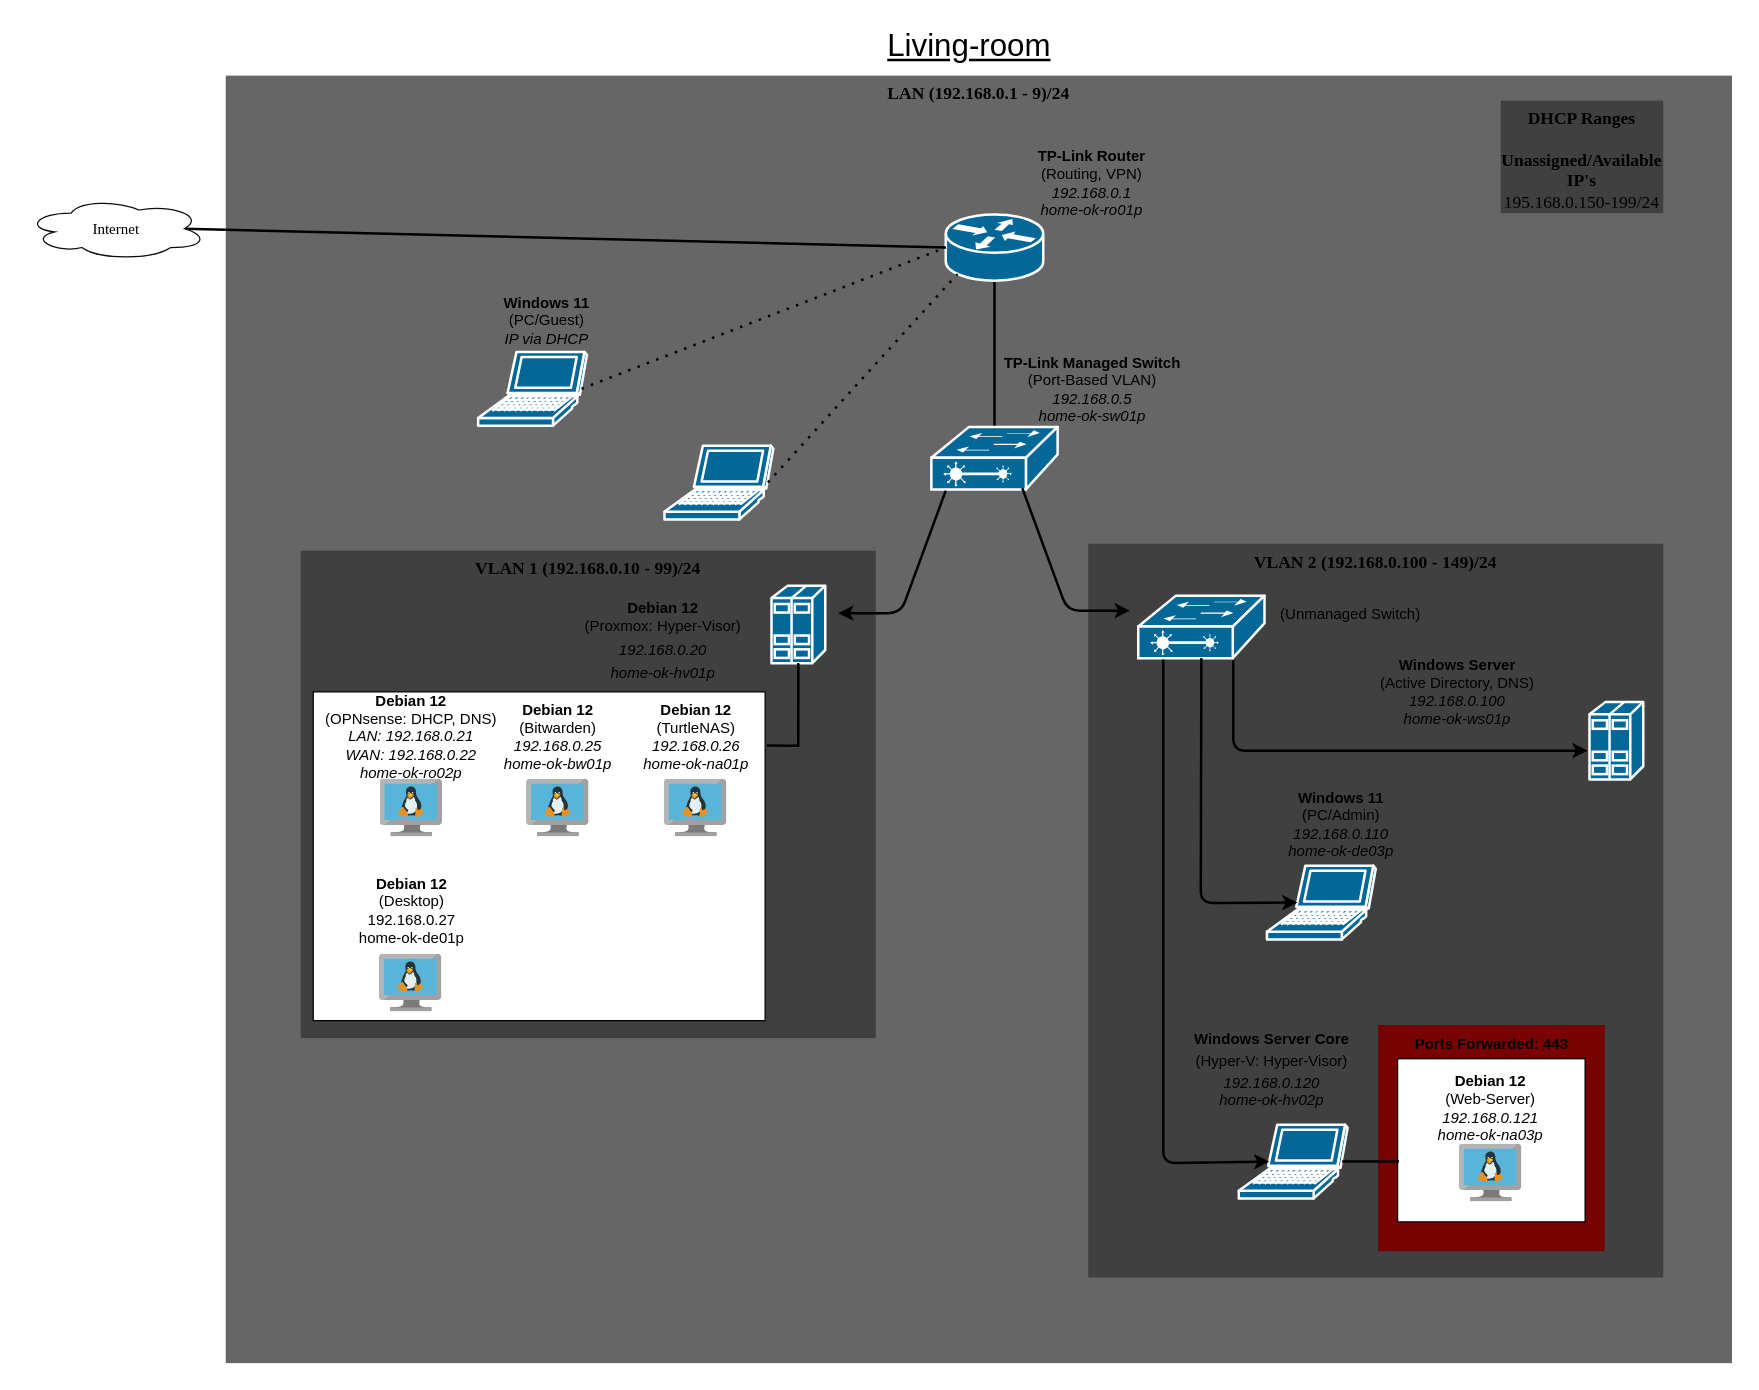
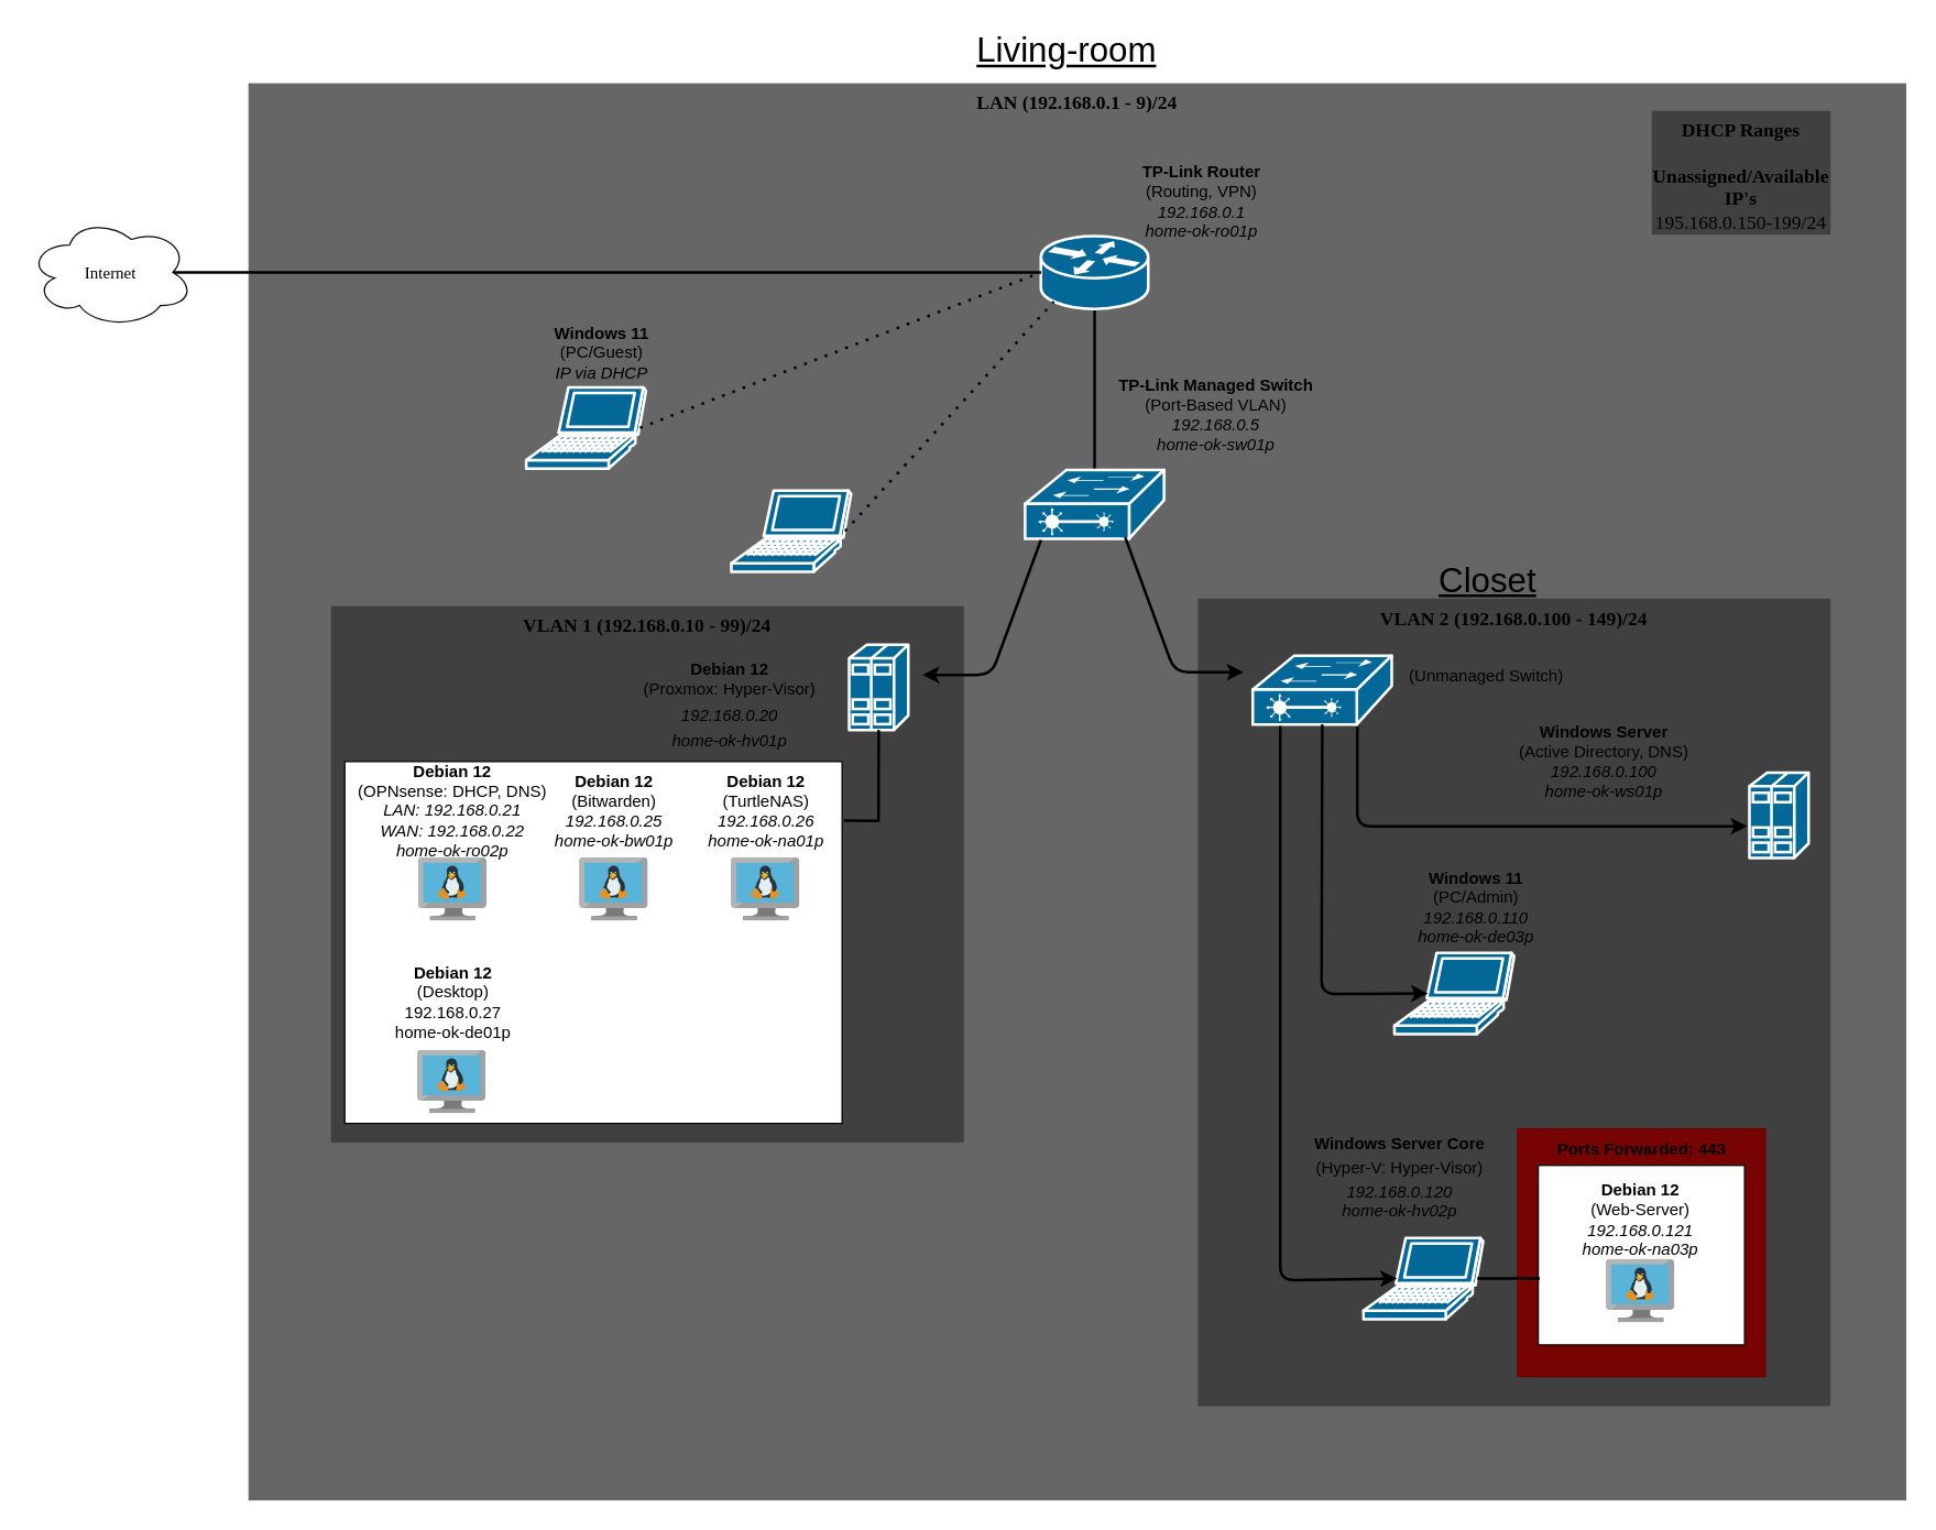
- <mxCell id="50" value="&lt;font color=&quot;#000000&quot;&gt;Internet&lt;/font&gt;" style="ellipse;shape=cloud;whiteSpace=wrap;html=1;rounded=0;shadow=0;comic=0;strokeWidth=1;fontFamily=Verdana;fontSize=12;fillColor=#FFFFFF;strokeColor=#0D0D0D;labelBackgroundColor=none;" parent="1" vertex="1"><mxGeometry x="20" y="157.5" width="145" height="50" as="geometry" /></mxCell>
+ <mxCell id="50" value="&lt;font color=&quot;#000000&quot;&gt;Internet&lt;/font&gt;" style="ellipse;shape=cloud;whiteSpace=wrap;html=1;rounded=0;shadow=0;comic=0;strokeWidth=1;fontFamily=Verdana;fontSize=12;fillColor=#FFFFFF;strokeColor=#0D0D0D;labelBackgroundColor=none;" parent="1" vertex="1"><mxGeometry x="20" y="157.5" width="120" height="80" as="geometry" /></mxCell>
- <mxCell id="10" value="&lt;div&gt;&lt;b&gt;TP-Link Managed Switch&lt;/b&gt;&lt;br&gt;(Port-Based VLAN)&lt;/div&gt;&lt;i&gt;192.168.0.5&lt;/i&gt;&lt;div&gt;&lt;i&gt;home-ok-sw01p&lt;/i&gt;&lt;br&gt;&lt;/div&gt;" style="text;html=1;align=center;verticalAlign=middle;whiteSpace=wrap;rounded=0;" parent="1" vertex="1"><mxGeometry x="797.5" y="280" width="150.5" height="61" as="geometry" /></mxCell>
+ <mxCell id="10" value="&lt;div&gt;&lt;b&gt;TP-Link Managed Switch&lt;/b&gt;&lt;br&gt;(Port-Based VLAN)&lt;/div&gt;&lt;i&gt;192.168.0.5&lt;/i&gt;&lt;div&gt;&lt;i&gt;home-ok-sw01p&lt;/i&gt;&lt;br&gt;&lt;/div&gt;" style="text;html=1;align=center;verticalAlign=middle;whiteSpace=wrap;rounded=0;" parent="1" vertex="1"><mxGeometry x="807.5" y="270" width="150.5" height="61" as="geometry" /></mxCell>
+ <mxCell id="41" value="Closet" style="text;html=1;align=center;verticalAlign=middle;whiteSpace=wrap;rounded=0;fontStyle=4;fontSize=25;" parent="1" vertex="1"><mxGeometry x="875.5" y="404.5" width="410" height="30" as="geometry" /></mxCell>
